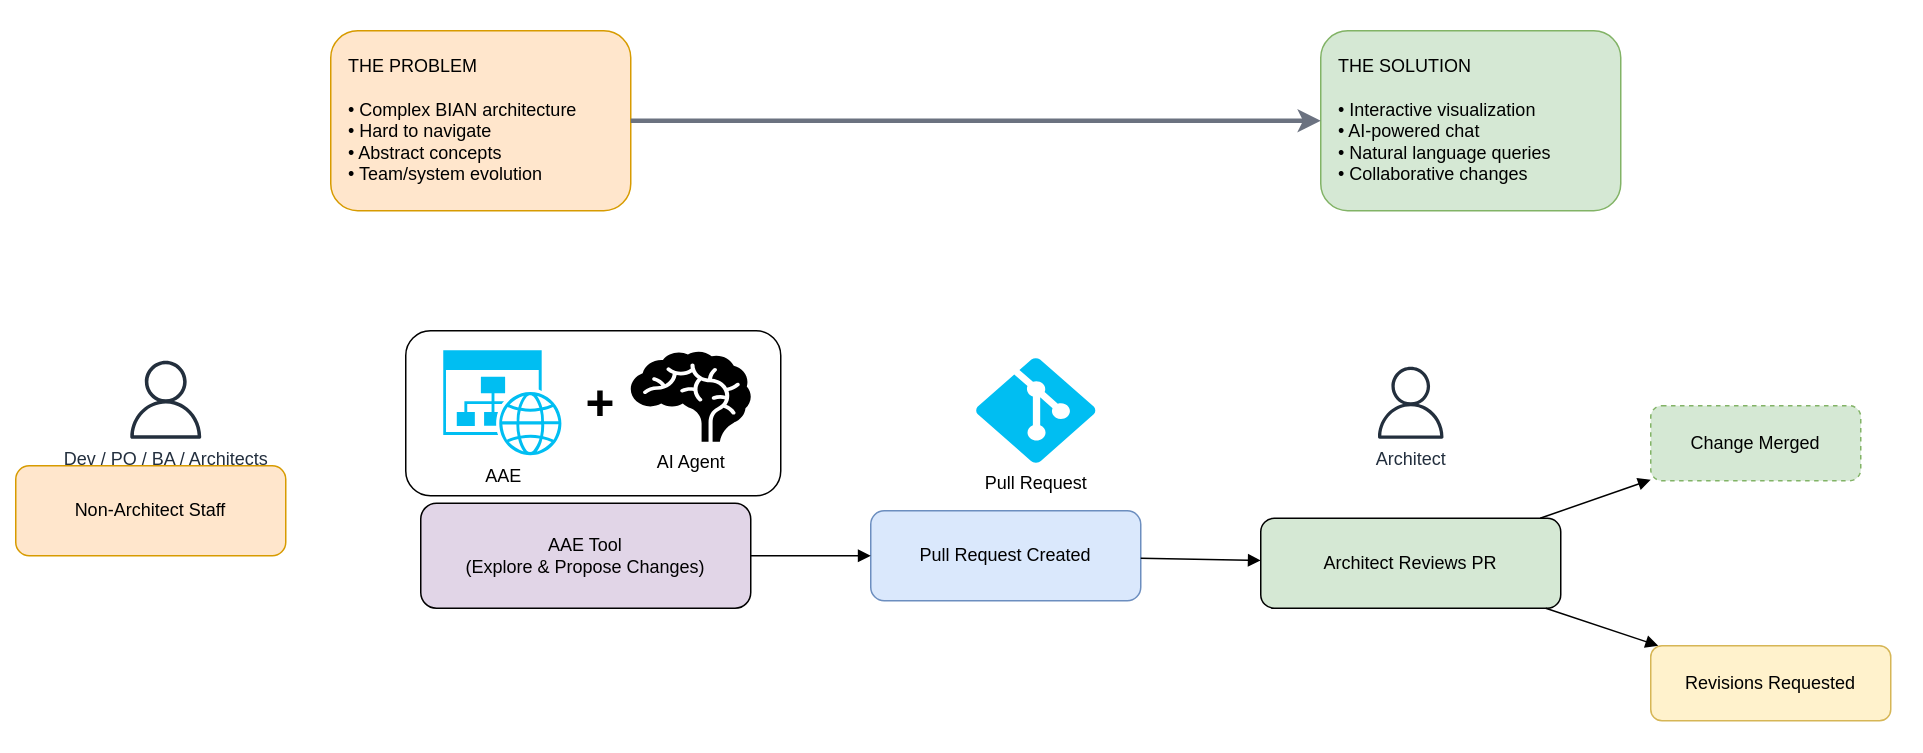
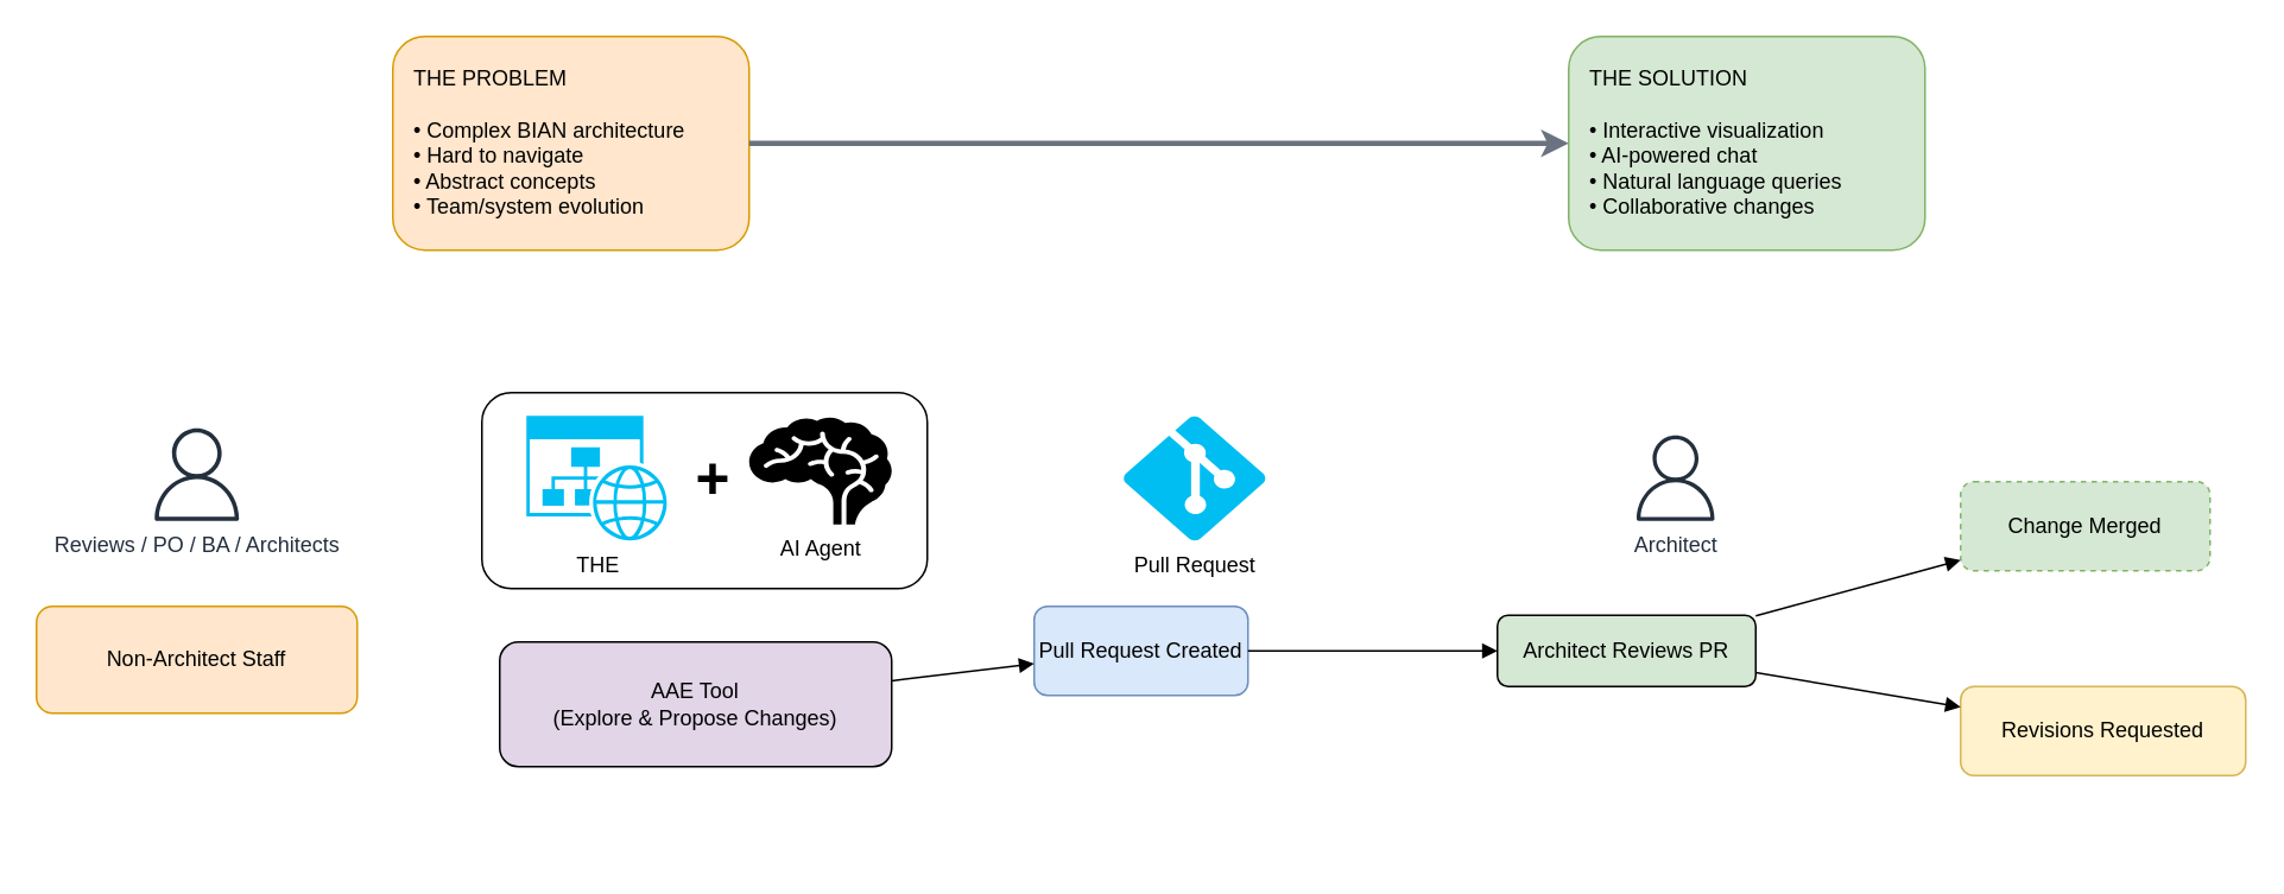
- <mxCell id="15" value="Pull Request" style="verticalLabelPosition=bottom;html=1;verticalAlign=top;align=center;strokeColor=none;fillColor=#00BEF2;shape=mxgraph.azure.git_repository;" vertex="1" parent="1"><mxGeometry x="650" y="238" width="80" height="70" as="geometry" /></mxCell>
+ <mxCell id="15" value="Pull Request" style="verticalLabelPosition=bottom;html=1;verticalAlign=top;align=center;strokeColor=none;fillColor=#00BEF2;shape=mxgraph.azure.git_repository;" vertex="1" parent="1"><mxGeometry x="630" y="233" width="80" height="70" as="geometry" /></mxCell>
- <mxCell id="14" value="Dev / PO / BA / Architects" style="sketch=0;outlineConnect=0;fontColor=#232F3E;gradientColor=none;fillColor=#232F3D;strokeColor=none;dashed=0;verticalLabelPosition=bottom;verticalAlign=top;align=center;html=1;fontSize=12;fontStyle=0;aspect=fixed;pointerEvents=1;shape=mxgraph.aws4.user;" vertex="1" parent="1"><mxGeometry x="84" y="240" width="52" height="52" as="geometry" /></mxCell>
+ <mxCell id="14" value="Reviews / PO / BA / Architects" style="sketch=0;outlineConnect=0;fontColor=#232F3E;gradientColor=none;fillColor=#232F3D;strokeColor=none;dashed=0;verticalLabelPosition=bottom;verticalAlign=top;align=center;html=1;fontSize=12;fontStyle=0;aspect=fixed;pointerEvents=1;shape=mxgraph.aws4.user;" vertex="1" parent="1"><mxGeometry x="84" y="240" width="52" height="52" as="geometry" /></mxCell>
- <mxCell id="17" value="AAE" style="verticalLabelPosition=bottom;html=1;verticalAlign=top;align=center;strokeColor=none;fillColor=#00BEF2;shape=mxgraph.azure.website_generic;pointerEvents=1;" vertex="1" parent="1"><mxGeometry x="295" y="233" width="80" height="70" as="geometry" /></mxCell>
+ <mxCell id="17" value="THE" style="verticalLabelPosition=bottom;html=1;verticalAlign=top;align=center;strokeColor=none;fillColor=#00BEF2;shape=mxgraph.azure.website_generic;pointerEvents=1;" vertex="1" parent="1"><mxGeometry x="295" y="233" width="80" height="70" as="geometry" /></mxCell>
- <mxCell id="4" value="Non-Architect Staff" style="rounded=1;whiteSpace=wrap;html=1;fillColor=#ffe6cc;strokeColor=#d79b00;" vertex="1" parent="1"><mxGeometry x="10" y="310" width="180" height="60" as="geometry" /></mxCell>
+ <mxCell id="4" value="Non-Architect Staff" style="rounded=1;whiteSpace=wrap;html=1;fillColor=#ffe6cc;strokeColor=#d79b00;" vertex="1" parent="1"><mxGeometry x="20" y="340" width="180" height="60" as="geometry" /></mxCell>
- <mxCell id="5" value="AAE Tool&#10;(Explore &amp; Propose Changes)" style="rounded=1;whiteSpace=wrap;html=1;fillColor=#E1D5E7;" vertex="1" parent="1"><mxGeometry x="280" y="335" width="220" height="70" as="geometry" /></mxCell>
+ <mxCell id="5" value="AAE Tool&#10;(Explore &amp; Propose Changes)" style="rounded=1;whiteSpace=wrap;html=1;fillColor=#E1D5E7;" vertex="1" parent="1"><mxGeometry x="280" y="360" width="220" height="70" as="geometry" /></mxCell>
- <mxCell id="6" value="Pull Request Created" style="rounded=1;whiteSpace=wrap;html=1;fillColor=#dae8fc;strokeColor=#6c8ebf;" vertex="1" parent="1"><mxGeometry x="580" y="340" width="180" height="60" as="geometry" /></mxCell>
+ <mxCell id="6" value="Pull Request Created" style="rounded=1;whiteSpace=wrap;html=1;fillColor=#dae8fc;strokeColor=#6c8ebf;" vertex="1" parent="1"><mxGeometry x="580" y="340" width="120" height="50" as="geometry" /></mxCell>
- <mxCell id="7" value="Architect Reviews PR" style="rounded=1;whiteSpace=wrap;html=1;fillColor=#D5E8D4;" vertex="1" parent="1"><mxGeometry x="840" y="345" width="200" height="60" as="geometry" /></mxCell>
+ <mxCell id="7" value="Architect Reviews PR" style="rounded=1;whiteSpace=wrap;html=1;fillColor=#D5E8D4;" vertex="1" parent="1"><mxGeometry x="840" y="345" width="145" height="40" as="geometry" /></mxCell>
- <mxCell id="9" value="Revisions Requested" style="rounded=1;whiteSpace=wrap;html=1;fillColor=#fff2cc;strokeColor=#d6b656;" vertex="1" parent="1"><mxGeometry x="1100" y="430" width="160" height="50" as="geometry" /></mxCell>
+ <mxCell id="9" value="Revisions Requested" style="rounded=1;whiteSpace=wrap;html=1;fillColor=#fff2cc;strokeColor=#d6b656;" vertex="1" parent="1"><mxGeometry x="1100" y="385" width="160" height="50" as="geometry" /></mxCell>
